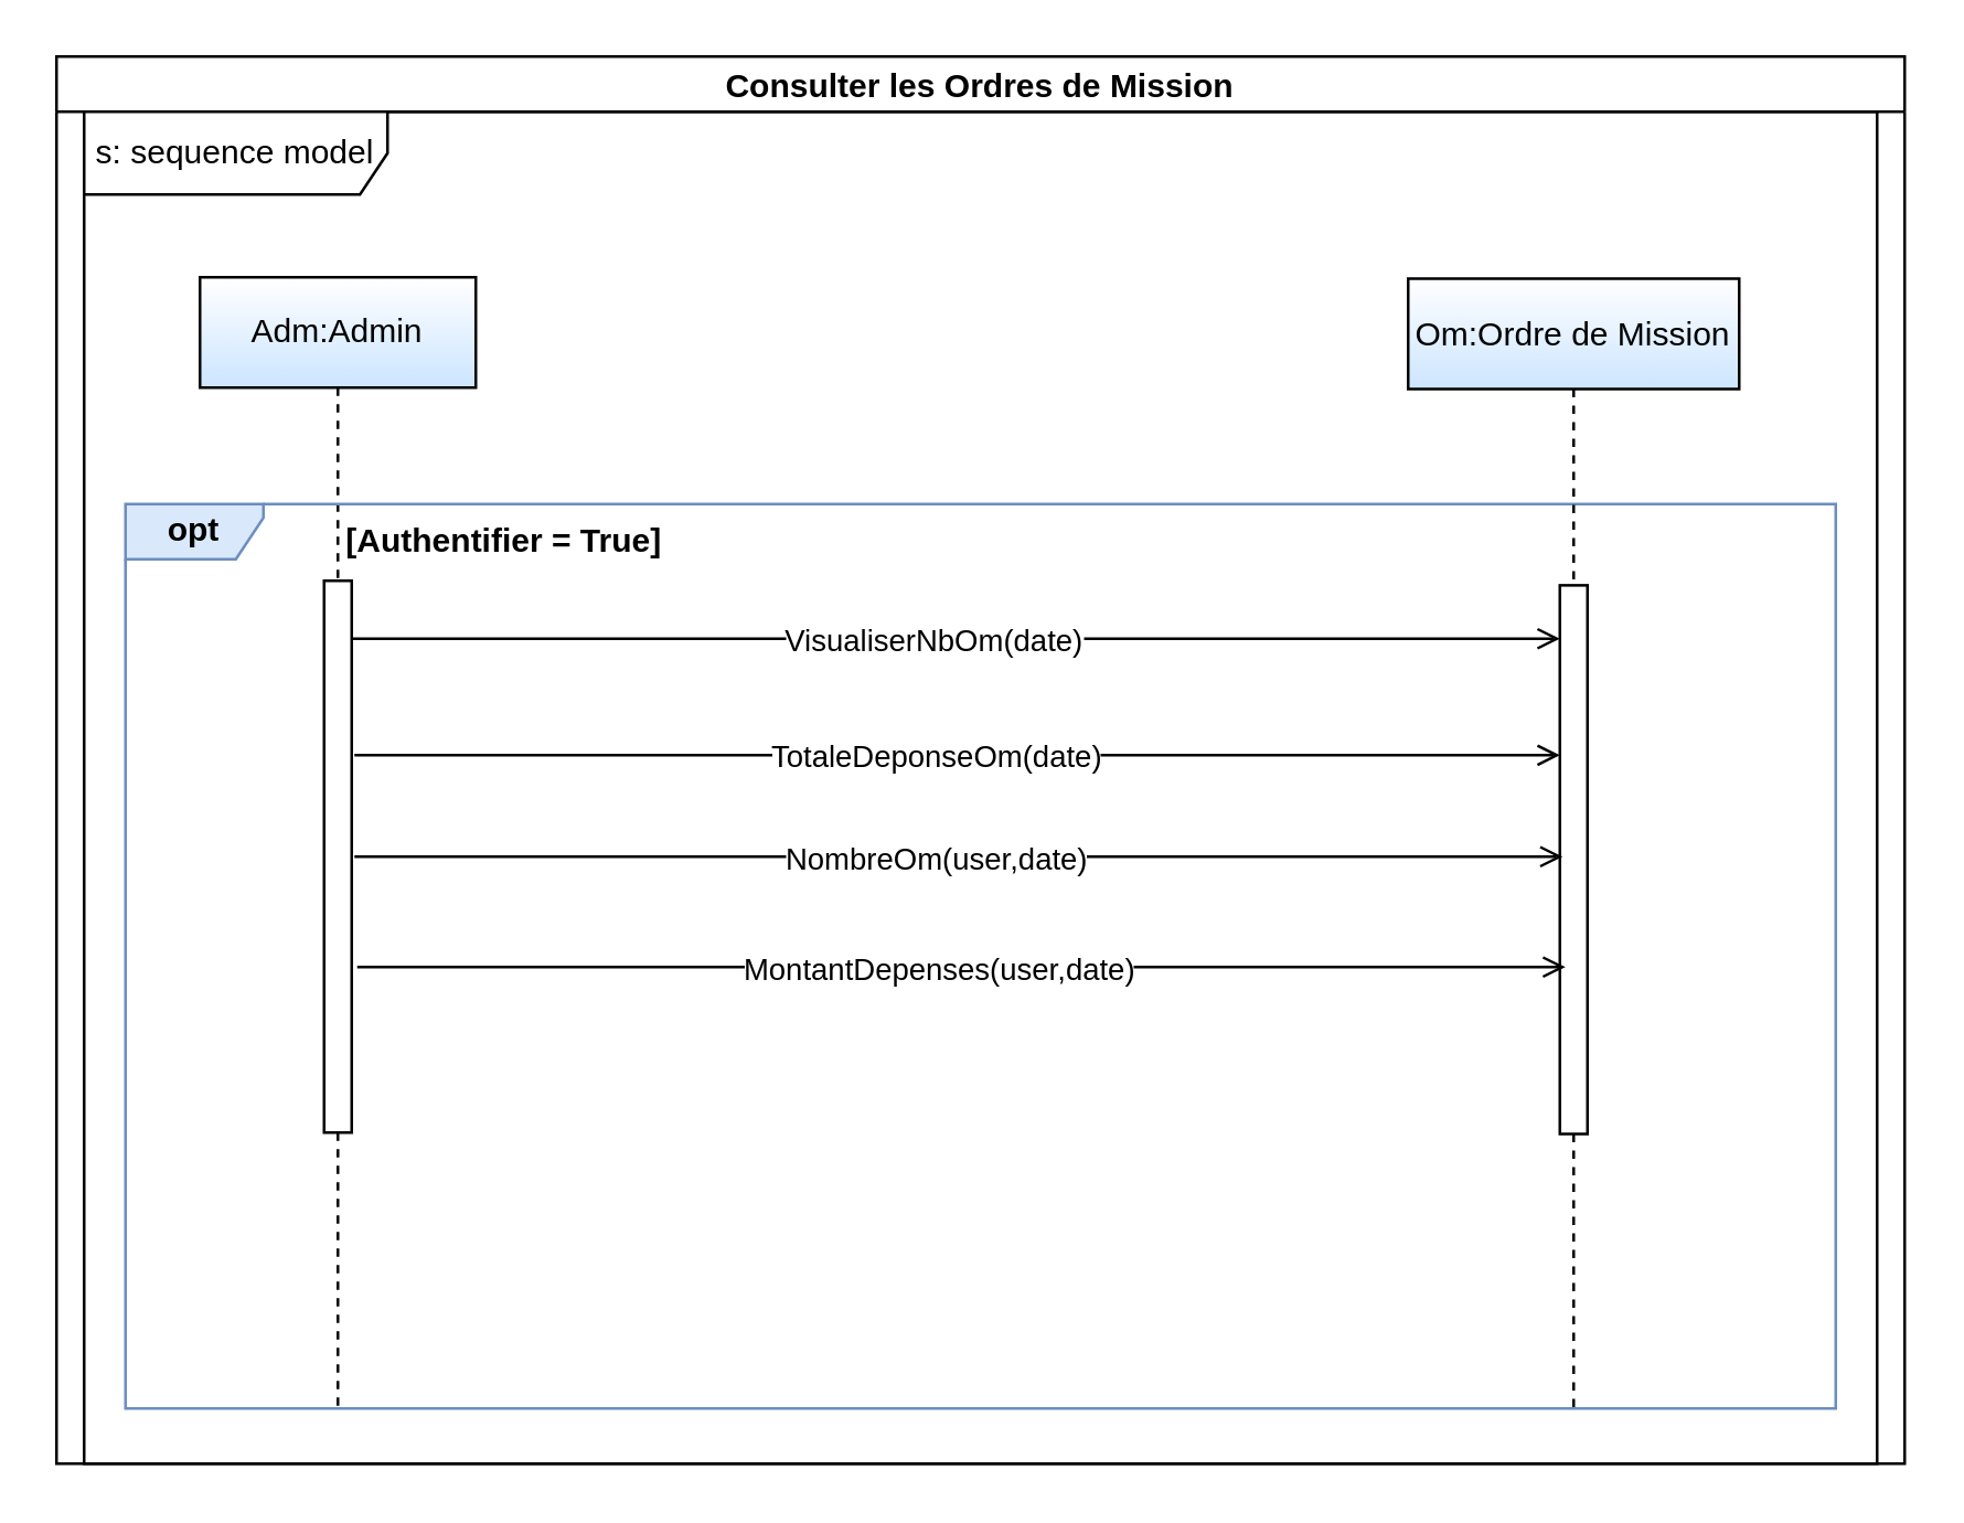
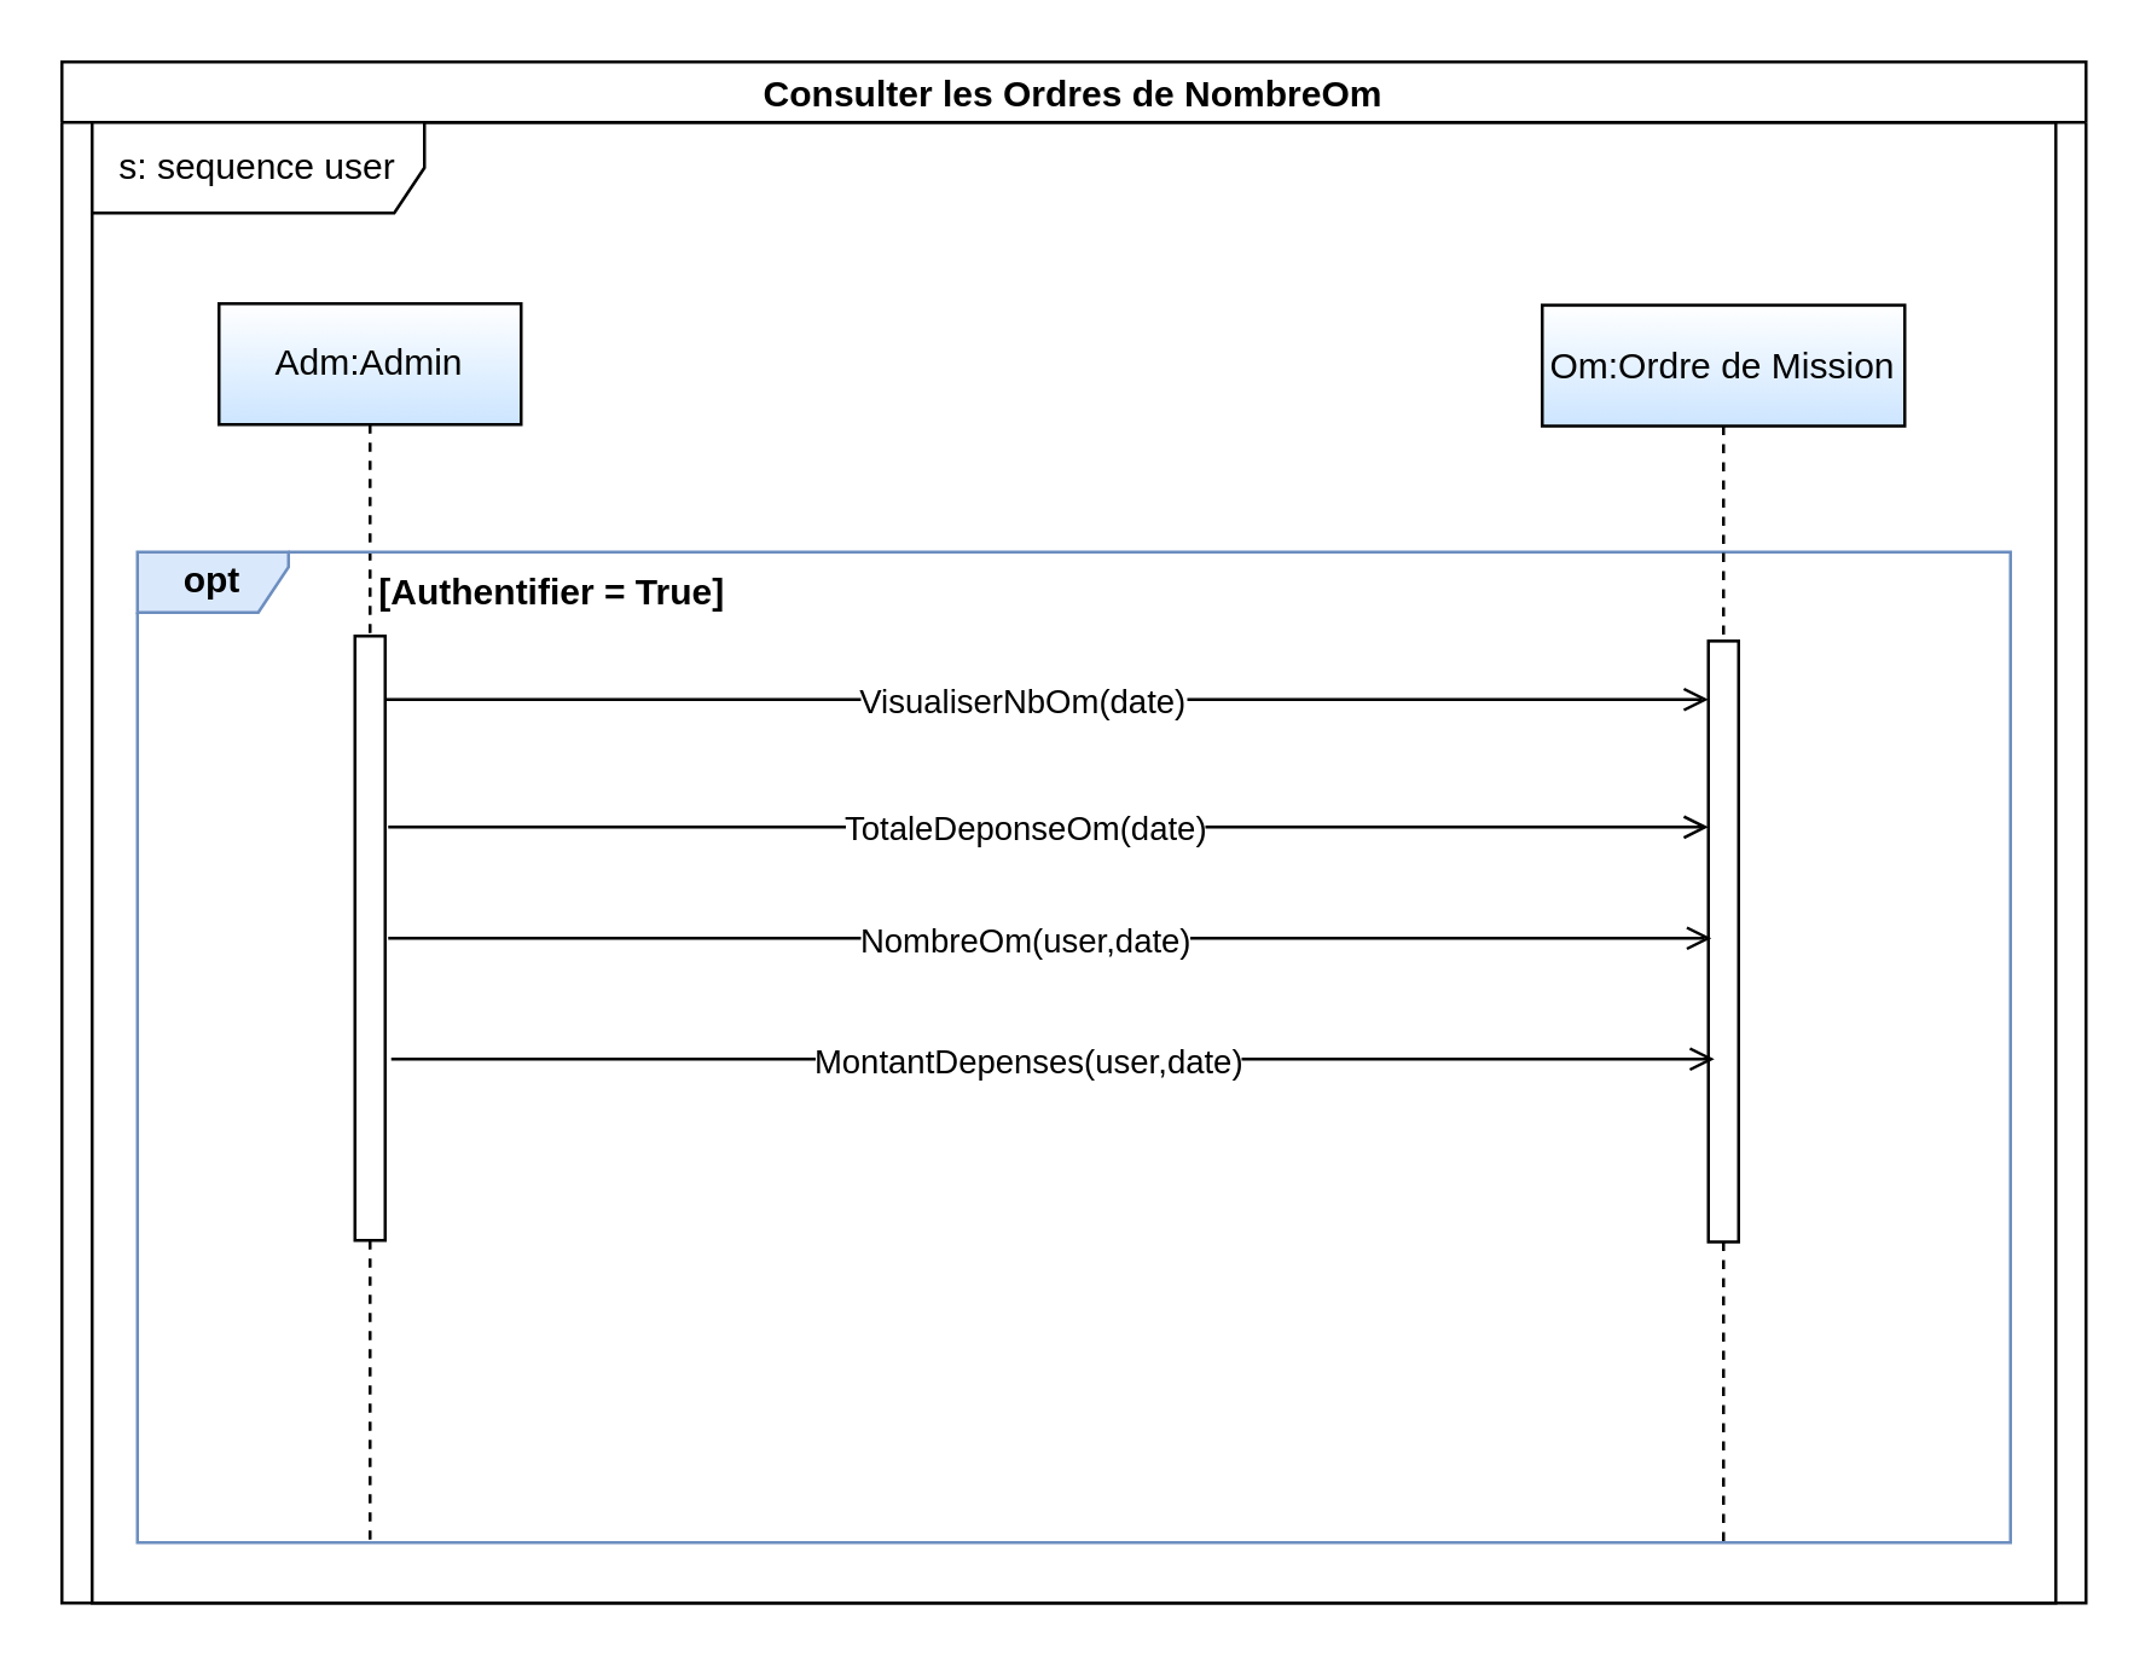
- <mxCell id="11" value="Consulter les Ordres de Mission" style="swimlane;startSize=20;" vertex="1" parent="1"><mxGeometry x="20" y="20" width="670" height="510" as="geometry"><mxRectangle x="-10" y="-30" width="90" height="30" as="alternateBounds" /></mxGeometry></mxCell>
+ <mxCell id="11" value="Consulter les Ordres de NombreOm" style="swimlane;startSize=20;" vertex="1" parent="1"><mxGeometry x="20" y="20" width="670" height="510" as="geometry"><mxRectangle x="-10" y="-30" width="90" height="30" as="alternateBounds" /></mxGeometry></mxCell>
- <mxCell id="12" value="s: sequence model" style="shape=umlFrame;whiteSpace=wrap;html=1;pointerEvents=0;width=110;height=30;" vertex="1" parent="11"><mxGeometry x="10" y="20" width="650" height="490" as="geometry" /></mxCell>
+ <mxCell id="12" value="s: sequence user" style="shape=umlFrame;whiteSpace=wrap;html=1;pointerEvents=0;width=110;height=30;" vertex="1" parent="11"><mxGeometry x="10" y="20" width="650" height="490" as="geometry" /></mxCell>
